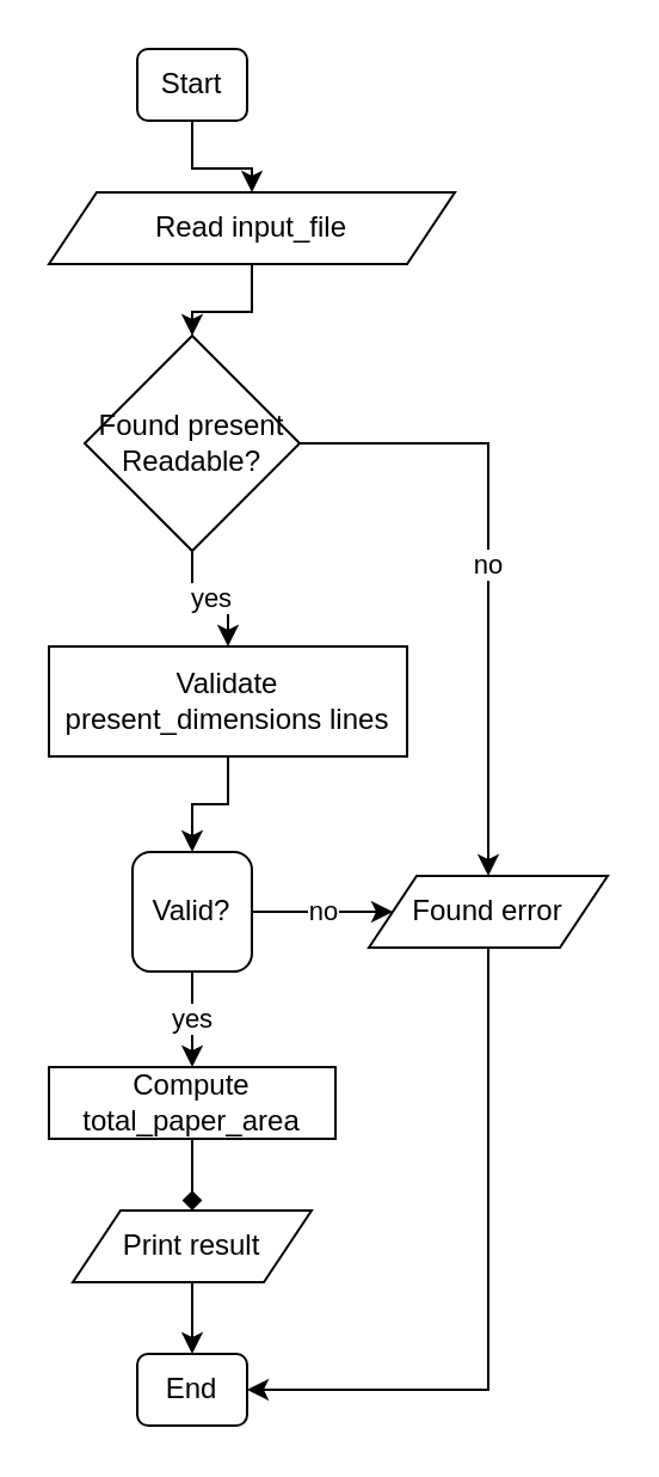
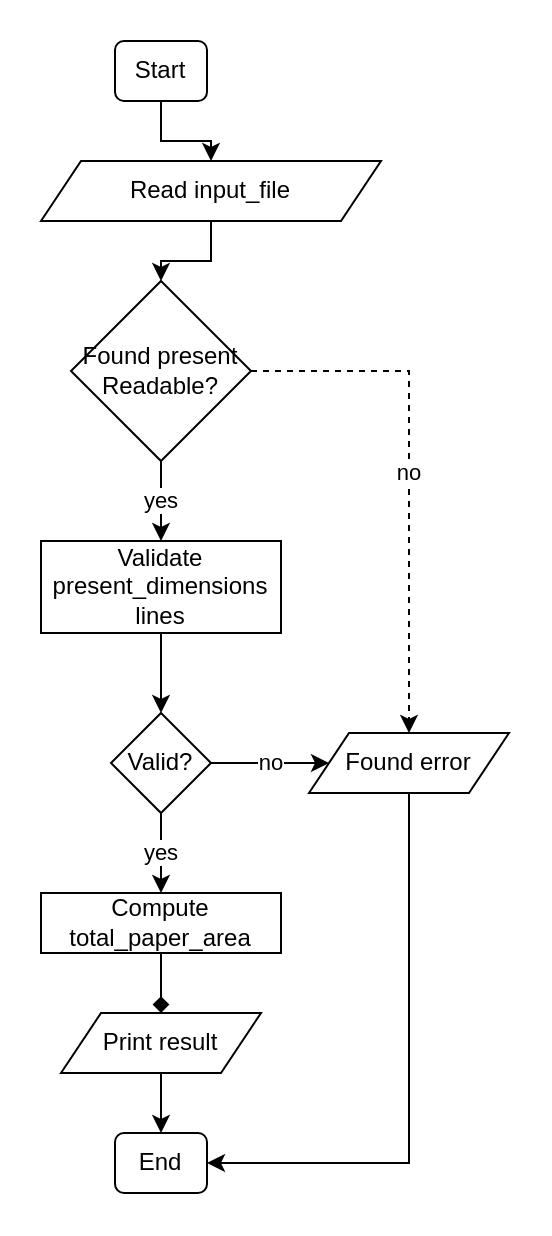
- <mxCell id="7" value="no" style="edgeStyle=orthogonalEdgeStyle;rounded=0;orthogonalLoop=1;jettySize=auto;html=1;" parent="1" source="8" target="20" edge="1"><mxGeometry relative="1" as="geometry" /></mxCell>
+ <mxCell id="7" value="no" style="edgeStyle=orthogonalEdgeStyle;rounded=0;orthogonalLoop=1;jettySize=auto;html=1;dashed=1;" parent="1" source="8" target="20" edge="1"><mxGeometry relative="1" as="geometry" /></mxCell>
- <mxCell id="10" value="Validate present_dimensions lines" style="rounded=0;whiteSpace=wrap;html=1;" parent="1" vertex="1"><mxGeometry x="20" y="270" width="150" height="46" as="geometry" /></mxCell>
+ <mxCell id="10" value="Validate present_dimensions lines" style="rounded=0;whiteSpace=wrap;html=1;" parent="1" vertex="1"><mxGeometry x="20" y="270" width="120" height="46" as="geometry" /></mxCell>
- <mxCell id="13" value="Valid?" style="whiteSpace=wrap;html=1;rounded=1;" parent="1" vertex="1"><mxGeometry x="55" y="356" width="50" height="50" as="geometry" /></mxCell>
+ <mxCell id="13" value="Valid?" style="rhombus;whiteSpace=wrap;html=1;" parent="1" vertex="1"><mxGeometry x="55" y="356" width="50" height="50" as="geometry" /></mxCell>
